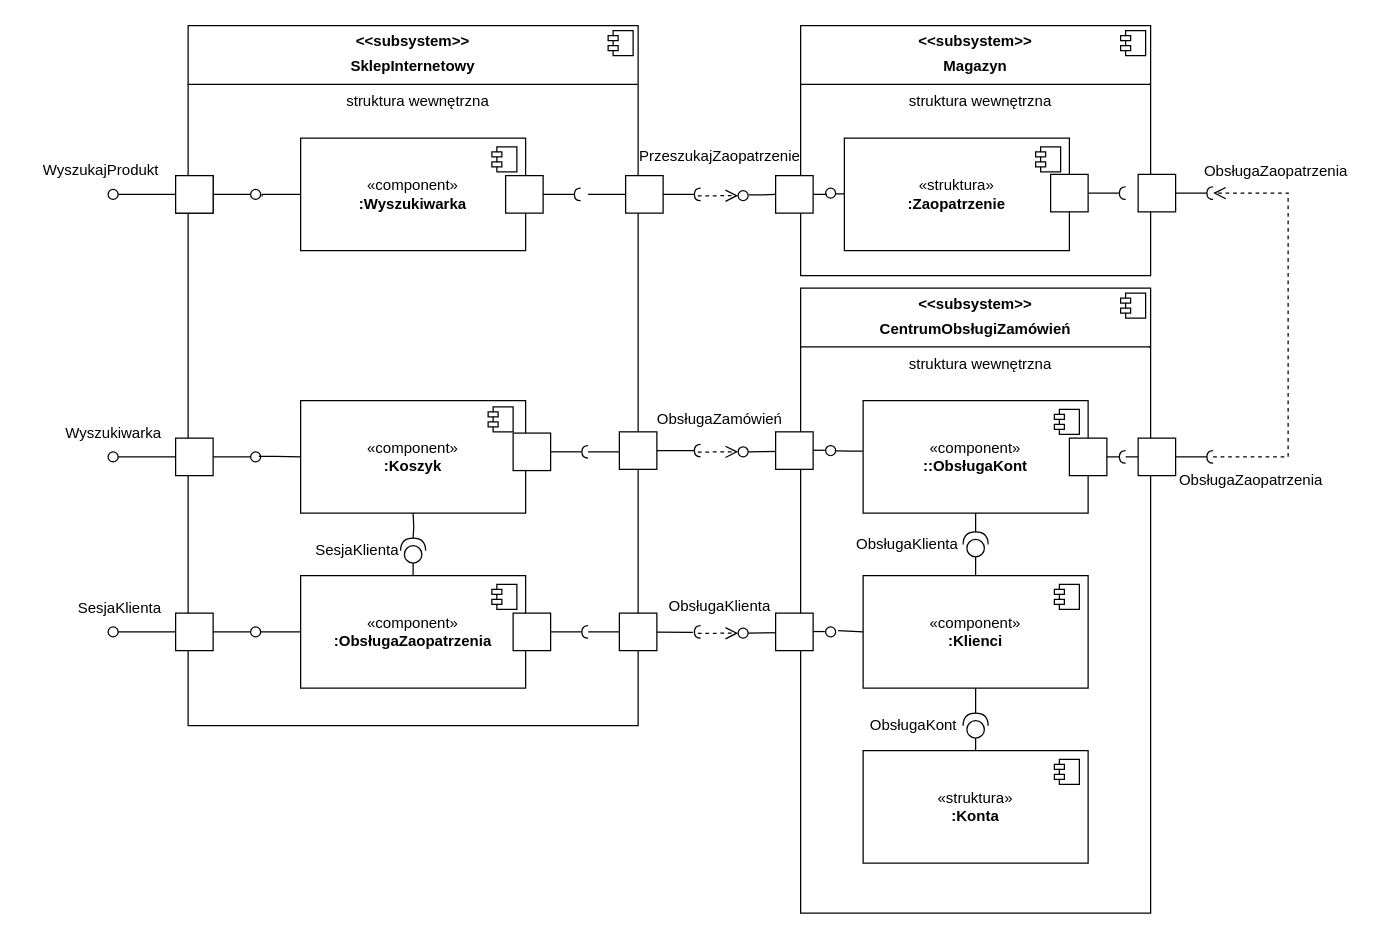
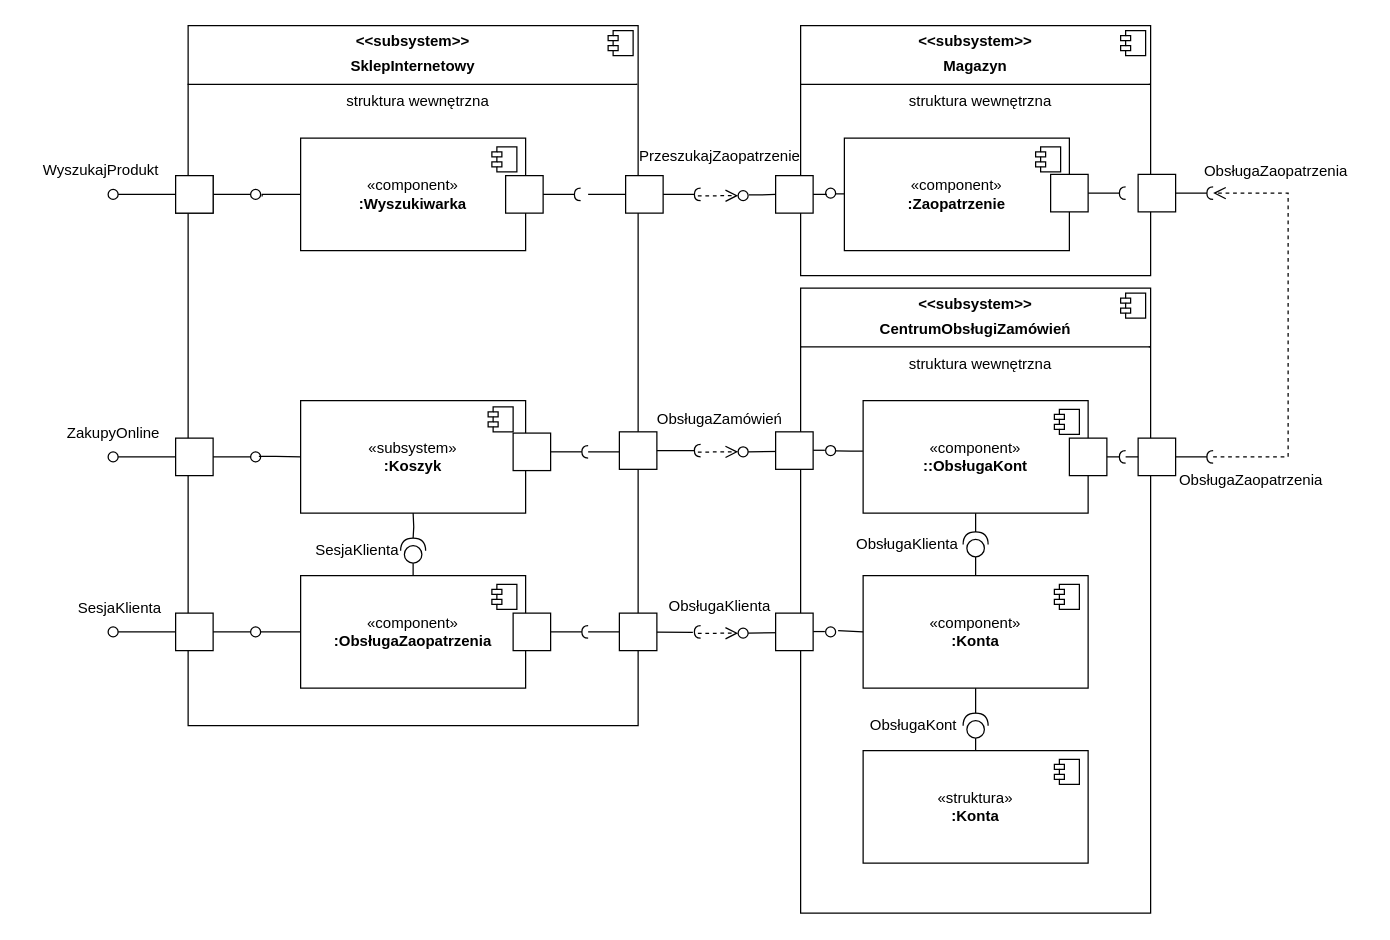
- <mxCell id="35" value="«struktura»&lt;br&gt;&lt;b&gt;:Zaopatrzenie&lt;/b&gt;" style="html=1;dropTarget=0;whiteSpace=wrap;" vertex="1" parent="1"><mxGeometry x="675" y="110" width="180" height="90" as="geometry" /></mxCell>
+ <mxCell id="35" value="«component»&lt;br&gt;&lt;b&gt;:Zaopatrzenie&lt;/b&gt;" style="html=1;dropTarget=0;whiteSpace=wrap;" vertex="1" parent="1"><mxGeometry x="675" y="110" width="180" height="90" as="geometry" /></mxCell>
- <mxCell id="22" value="Wyszukiwarka" style="text;html=1;align=center;verticalAlign=middle;resizable=0;points=[];autosize=1;strokeColor=none;fillColor=none;" vertex="1" parent="1"><mxGeometry x="40" y="331" width="100" height="30" as="geometry" /></mxCell>
+ <mxCell id="22" value="ZakupyOnline" style="text;html=1;align=center;verticalAlign=middle;resizable=0;points=[];autosize=1;strokeColor=none;fillColor=none;" vertex="1" parent="1"><mxGeometry x="40" y="331" width="100" height="30" as="geometry" /></mxCell>
- <mxCell id="6" value="«component»&lt;br&gt;&lt;b&gt;:Koszyk&lt;/b&gt;" style="html=1;dropTarget=0;whiteSpace=wrap;" vertex="1" parent="1"><mxGeometry x="240" y="320" width="180" height="90" as="geometry" /></mxCell>
+ <mxCell id="6" value="«subsystem»&lt;br&gt;&lt;b&gt;:Koszyk&lt;/b&gt;" style="html=1;dropTarget=0;whiteSpace=wrap;" vertex="1" parent="1"><mxGeometry x="240" y="320" width="180" height="90" as="geometry" /></mxCell>
- <mxCell id="62" value="«component»&lt;br&gt;&lt;b&gt;:Klienci&lt;/b&gt;" style="html=1;dropTarget=0;whiteSpace=wrap;" vertex="1" parent="1"><mxGeometry x="690" y="460" width="180" height="90" as="geometry" /></mxCell>
+ <mxCell id="62" value="«component»&lt;br&gt;&lt;b&gt;:Konta&lt;/b&gt;" style="html=1;dropTarget=0;whiteSpace=wrap;" vertex="1" parent="1"><mxGeometry x="690" y="460" width="180" height="90" as="geometry" /></mxCell>
